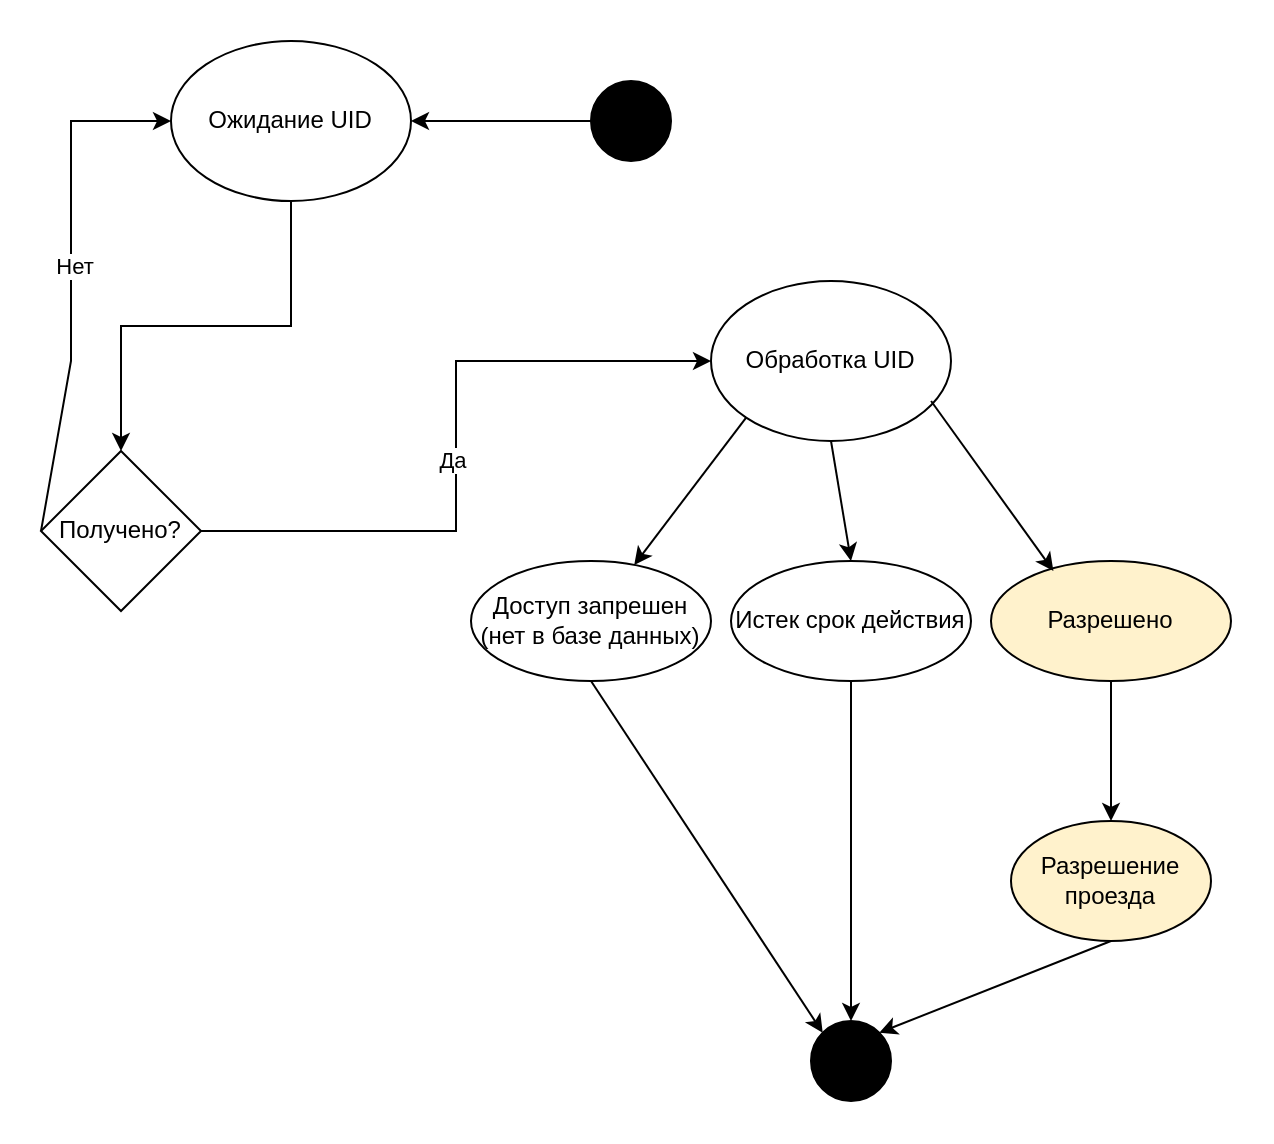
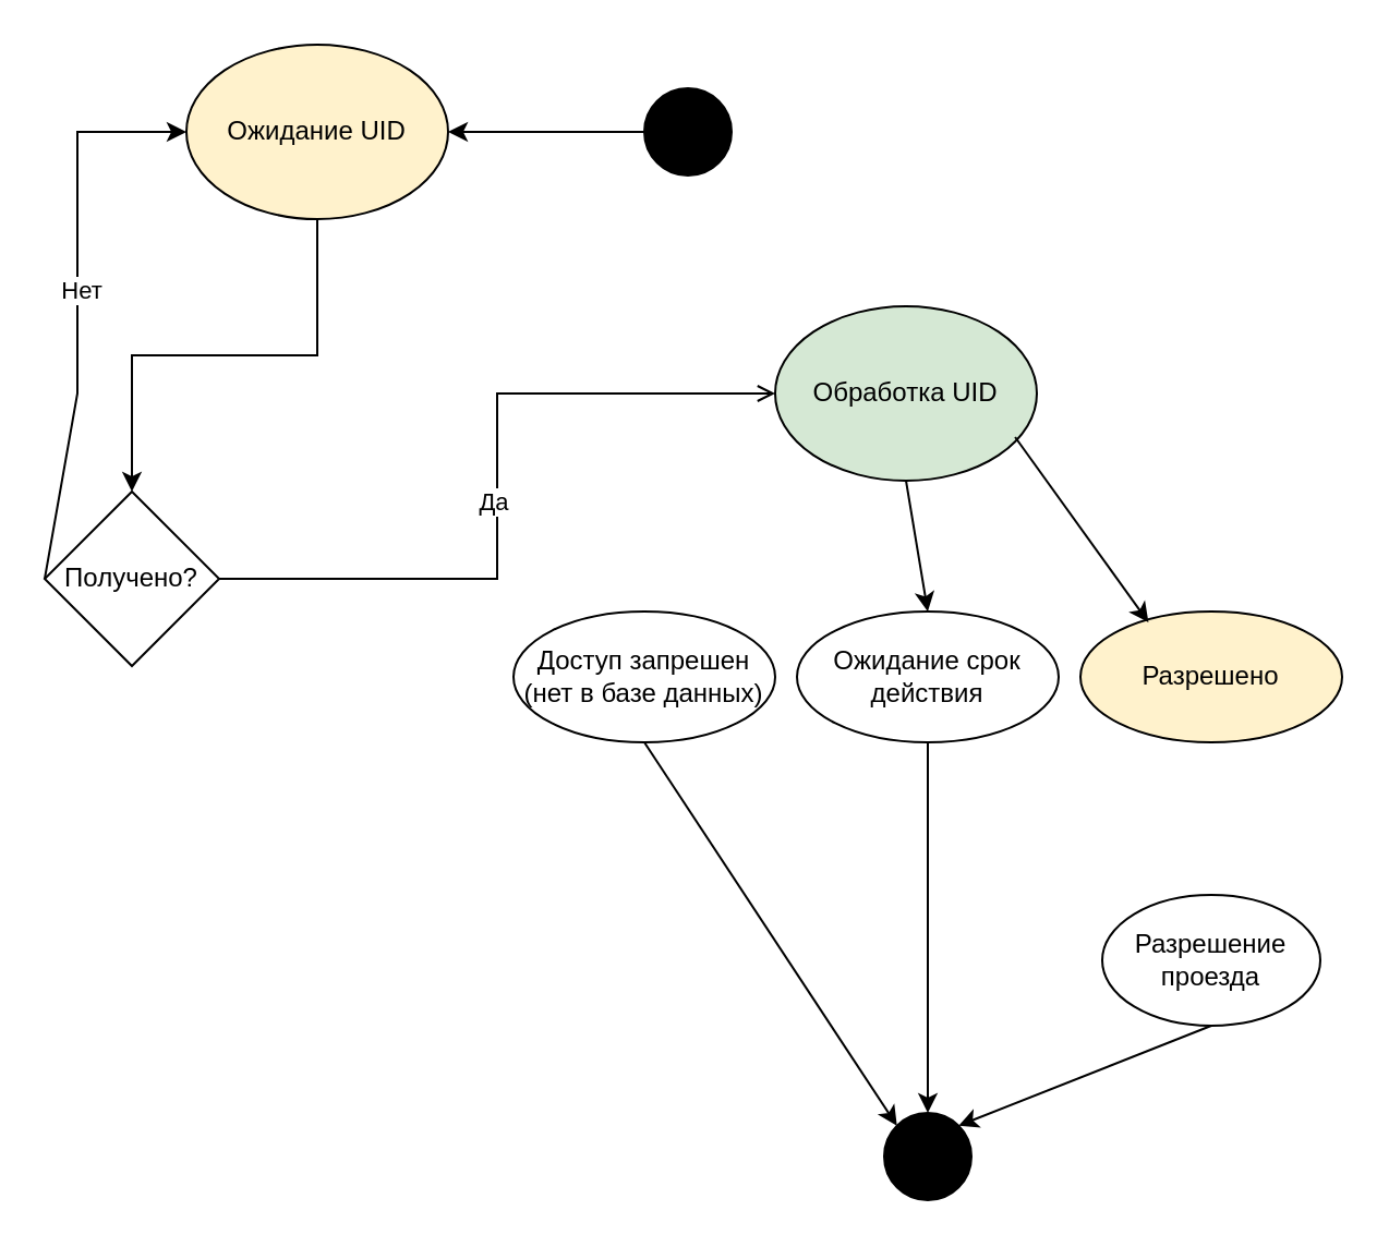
- <mxCell id="3" value="Ожидание UID" style="ellipse;whiteSpace=wrap;html=1;" parent="1" vertex="1"><mxGeometry x="85" y="20" width="120" height="80" as="geometry" /></mxCell>
+ <mxCell id="3" value="Ожидание UID" style="ellipse;whiteSpace=wrap;html=1;fillColor=#fff2cc;" parent="1" vertex="1"><mxGeometry x="85" y="20" width="120" height="80" as="geometry" /></mxCell>
- <mxCell id="4" style="edgeStyle=orthogonalEdgeStyle;rounded=0;orthogonalLoop=1;jettySize=auto;html=1;exitX=1;exitY=0.5;exitDx=0;exitDy=0;entryX=0;entryY=0.5;entryDx=0;entryDy=0;" parent="1" source="6" target="9" edge="1"><mxGeometry relative="1" as="geometry" /></mxCell>
+ <mxCell id="4" style="edgeStyle=orthogonalEdgeStyle;rounded=0;orthogonalLoop=1;jettySize=auto;html=1;exitX=1;exitY=0.5;exitDx=0;exitDy=0;entryX=0;entryY=0.5;entryDx=0;entryDy=0;endArrow=open;" parent="1" source="6" target="9" edge="1"><mxGeometry relative="1" as="geometry" /></mxCell>
- <mxCell id="9" value="Обработка UID" style="ellipse;whiteSpace=wrap;html=1;" parent="1" vertex="1"><mxGeometry x="355" y="140" width="120" height="80" as="geometry" /></mxCell>
+ <mxCell id="9" value="Обработка UID" style="ellipse;whiteSpace=wrap;html=1;fillColor=#d5e8d4;" parent="1" vertex="1"><mxGeometry x="355" y="140" width="120" height="80" as="geometry" /></mxCell>
- <mxCell id="15" value="" style="endArrow=classic;html=1;rounded=0;exitX=0;exitY=1;exitDx=0;exitDy=0;entryX=0.68;entryY=0.033;entryDx=0;entryDy=0;entryPerimeter=0;" parent="1" source="9" target="10" edge="1"><mxGeometry width="50" height="50" relative="1" as="geometry"><mxPoint x="345" y="350" as="sourcePoint" /><mxPoint x="395" y="300" as="targetPoint" /></mxGeometry></mxCell>
- <mxCell id="12" value="Истек срок действия" style="ellipse;whiteSpace=wrap;html=1;" parent="1" vertex="1"><mxGeometry x="365" y="280" width="120" height="60" as="geometry" /></mxCell>
+ <mxCell id="12" value="Ожидание срок действия" style="ellipse;whiteSpace=wrap;html=1;" parent="1" vertex="1"><mxGeometry x="365" y="280" width="120" height="60" as="geometry" /></mxCell>
- <mxCell id="13" style="edgeStyle=orthogonalEdgeStyle;rounded=0;orthogonalLoop=1;jettySize=auto;html=1;exitX=0.5;exitY=1;exitDx=0;exitDy=0;" parent="1" source="14" target="11" edge="1"><mxGeometry relative="1" as="geometry" /></mxCell>
- <mxCell id="11" value="Разрешение проезда" style="ellipse;whiteSpace=wrap;html=1;fillColor=#fff2cc;" parent="1" vertex="1"><mxGeometry x="505" y="410" width="100" height="60" as="geometry" /></mxCell>
+ <mxCell id="11" value="Разрешение проезда" style="ellipse;whiteSpace=wrap;html=1;" parent="1" vertex="1"><mxGeometry x="505" y="410" width="100" height="60" as="geometry" /></mxCell>
